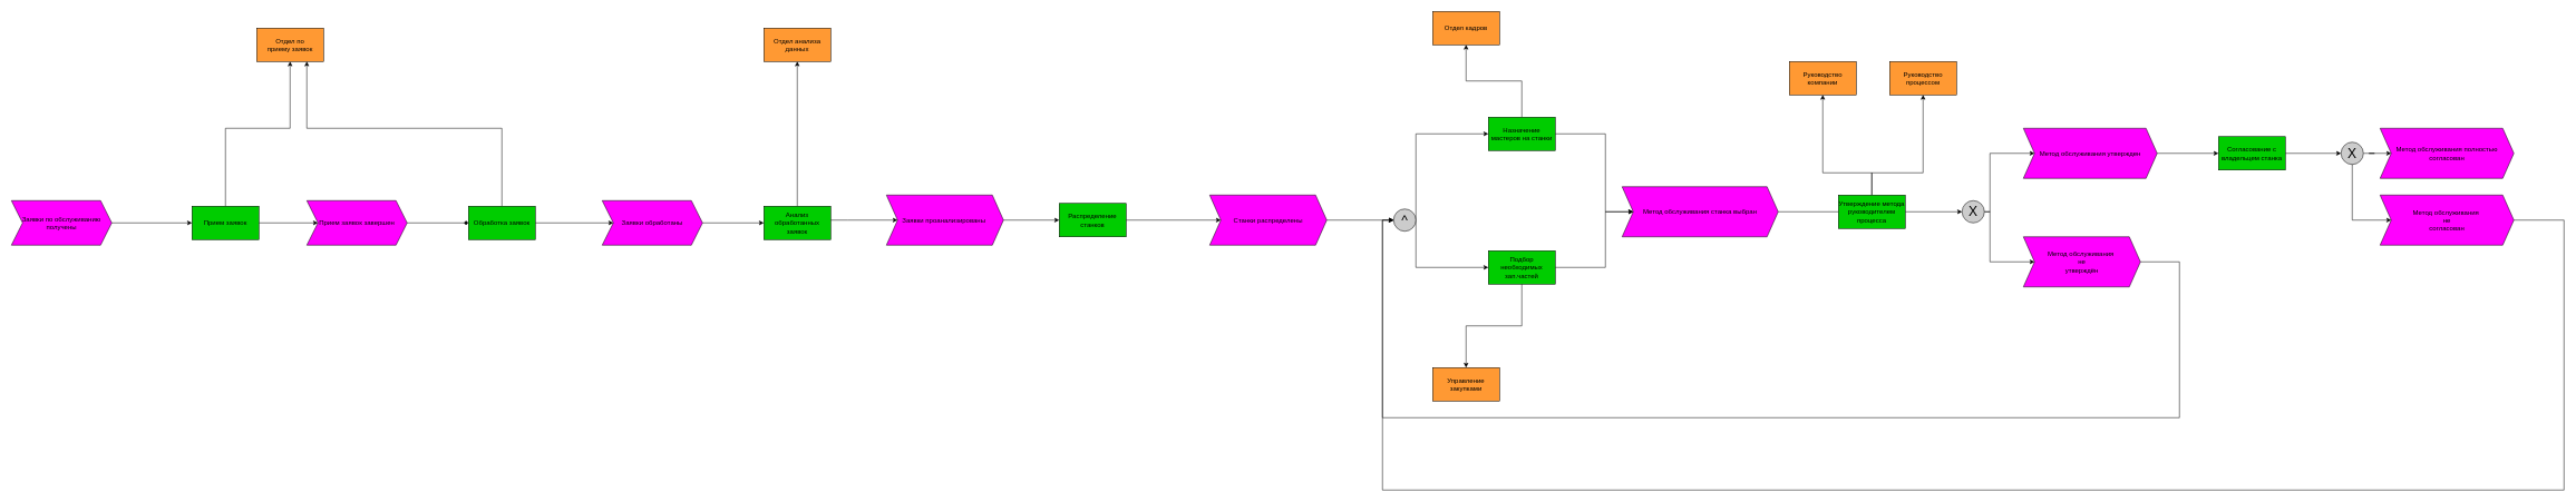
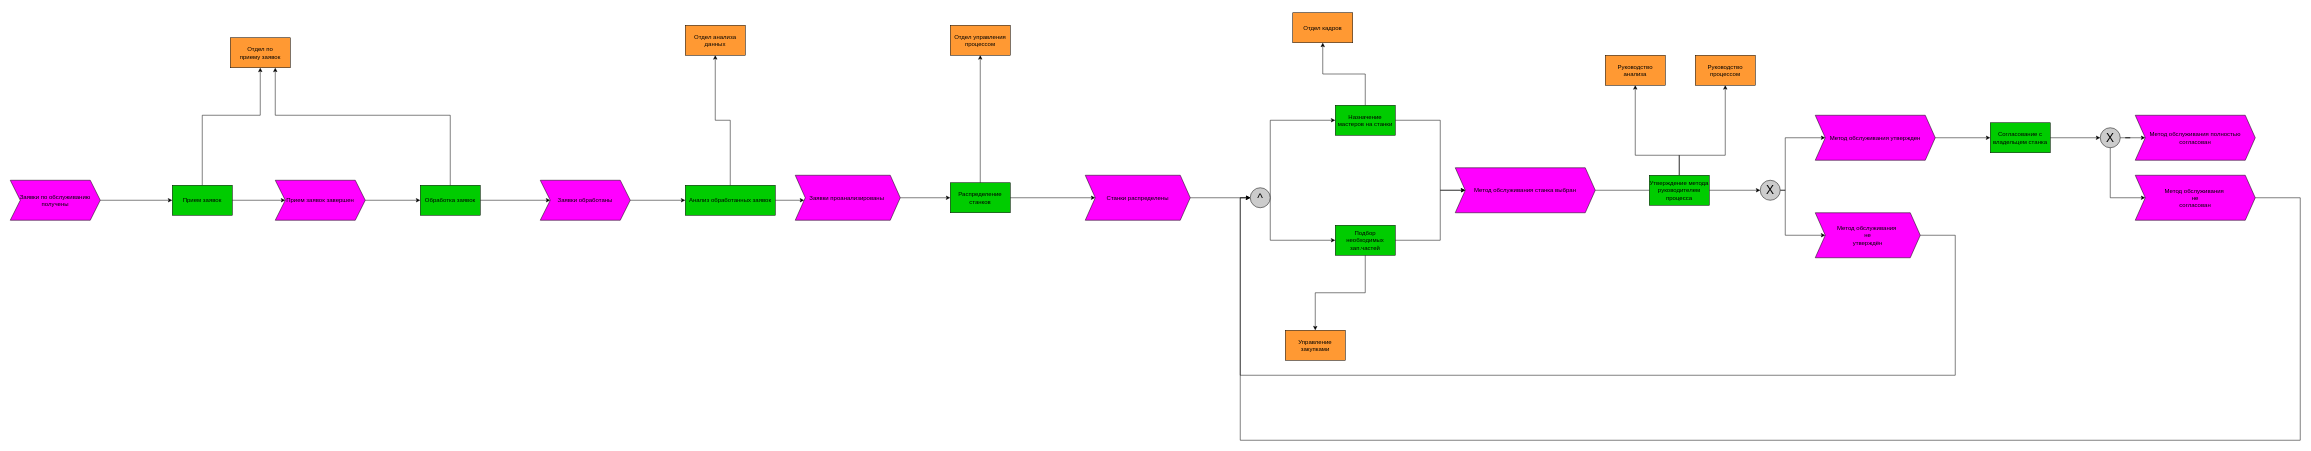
- <mxCell id="34" value="Отдел кадров" style="rounded=0;whiteSpace=wrap;html=1;fillColor=#FF9933;" vertex="1" parent="1"><mxGeometry x="2570" y="20" width="120" height="60" as="geometry" /></mxCell>
+ <mxCell id="34" value="Отдел кадров" style="rounded=0;whiteSpace=wrap;html=1;fillColor=#FF9933;" vertex="1" parent="1"><mxGeometry x="2585" y="25" width="120" height="60" as="geometry" /></mxCell>
- <mxCell id="7" value="Отдел по&lt;br&gt;приему заявок" style="rounded=0;whiteSpace=wrap;html=1;fillColor=#FF9933;" vertex="1" parent="1"><mxGeometry x="460" y="50" width="120" height="60" as="geometry" /></mxCell>
+ <mxCell id="7" value="Отдел по&lt;br&gt;приему заявок" style="rounded=0;whiteSpace=wrap;html=1;fillColor=#FF9933;" vertex="1" parent="1"><mxGeometry x="460" y="75" width="120" height="60" as="geometry" /></mxCell>
+ <mxCell id="24" value="Отдел управления процессом" style="rounded=0;whiteSpace=wrap;html=1;fillColor=#FF9933;" vertex="1" parent="1"><mxGeometry x="1900" y="50" width="120" height="60" as="geometry" /></mxCell>
+ <mxCell id="21" style="edgeStyle=orthogonalEdgeStyle;rounded=0;orthogonalLoop=1;jettySize=auto;html=1;entryX=0.5;entryY=1;entryDx=0;entryDy=0;" edge="1" parent="1" source="23" target="24"><mxGeometry relative="1" as="geometry" /></mxCell>
- <mxCell id="44" value="Руководство компании" style="rounded=0;whiteSpace=wrap;html=1;fillColor=#FF9933;" vertex="1" parent="1"><mxGeometry x="3210" y="110" width="120" height="60" as="geometry" /></mxCell>
+ <mxCell id="44" value="Руководство анализа" style="rounded=0;whiteSpace=wrap;html=1;fillColor=#FF9933;" vertex="1" parent="1"><mxGeometry x="3210" y="110" width="120" height="60" as="geometry" /></mxCell>
- <mxCell id="8" style="edgeStyle=orthogonalEdgeStyle;rounded=0;orthogonalLoop=1;jettySize=auto;html=1;entryX=0;entryY=0.5;entryDx=0;entryDy=0;endArrow=diamond;" edge="1" parent="1" source="9" target="12"><mxGeometry relative="1" as="geometry" /></mxCell>
+ <mxCell id="8" style="edgeStyle=orthogonalEdgeStyle;rounded=0;orthogonalLoop=1;jettySize=auto;html=1;entryX=0;entryY=0.5;entryDx=0;entryDy=0;" edge="1" parent="1" source="9" target="12"><mxGeometry relative="1" as="geometry" /></mxCell>
- <mxCell id="17" value="Анализ обработанных заявок" style="rounded=0;whiteSpace=wrap;html=1;fillColor=#00CC00;" vertex="1" parent="1"><mxGeometry x="1370" y="370" width="120" height="60" as="geometry" /></mxCell>
+ <mxCell id="17" value="Анализ обработанных заявок" style="rounded=0;whiteSpace=wrap;html=1;fillColor=#00CC00;" vertex="1" parent="1"><mxGeometry x="1370" y="370" width="180" height="60" as="geometry" /></mxCell>
